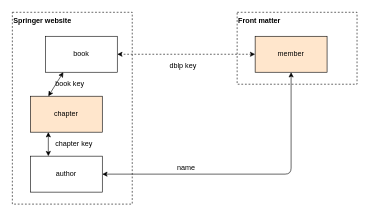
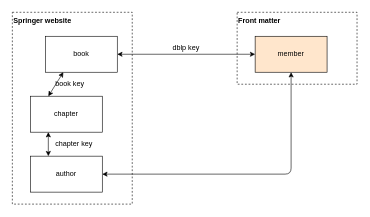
- <mxCell id="13" value="" style="endArrow=classic;startArrow=classic;html=1;entryX=1;entryY=0.5;entryDx=0;entryDy=0;exitX=0;exitY=0.5;exitDx=0;exitDy=0;dashed=1;" edge="1" parent="1" source="12" target="6"><mxGeometry width="50" height="50" relative="1" as="geometry"><mxPoint x="90" y="170" as="sourcePoint" /><mxPoint x="90" y="130" as="targetPoint" /></mxGeometry></mxCell>
+ <mxCell id="13" value="" style="endArrow=classic;startArrow=classic;html=1;entryX=1;entryY=0.5;entryDx=0;entryDy=0;exitX=0;exitY=0.5;exitDx=0;exitDy=0;" edge="1" parent="1" source="12" target="6"><mxGeometry width="50" height="50" relative="1" as="geometry"><mxPoint x="90" y="170" as="sourcePoint" /><mxPoint x="90" y="130" as="targetPoint" /></mxGeometry></mxCell>
- <mxCell id="14" value="dblp key" style="text;html=1;strokeColor=none;fillColor=none;align=center;verticalAlign=middle;whiteSpace=wrap;rounded=0;dashed=1;" vertex="1" parent="1"><mxGeometry x="250" y="100" width="110" height="20" as="geometry" /></mxCell>
+ <mxCell id="14" value="dblp key" style="text;html=1;strokeColor=none;fillColor=none;align=center;verticalAlign=middle;whiteSpace=wrap;rounded=0;dashed=1;" vertex="1" parent="1"><mxGeometry x="255" y="70" width="110" height="20" as="geometry" /></mxCell>
- <mxCell id="4" value="chapter" style="rounded=0;whiteSpace=wrap;html=1;fillColor=#ffe6cc;" parent="2" vertex="1"><mxGeometry x="30" y="140" width="120" height="60" as="geometry" /></mxCell>
+ <mxCell id="4" value="chapter" style="rounded=0;whiteSpace=wrap;html=1;" parent="2" vertex="1"><mxGeometry x="30" y="140" width="120" height="60" as="geometry" /></mxCell>
- <mxCell id="16" value="name" style="text;html=1;strokeColor=none;fillColor=none;align=center;verticalAlign=middle;whiteSpace=wrap;rounded=0;dashed=1;" vertex="1" parent="1"><mxGeometry x="255" y="270" width="110" height="20" as="geometry" /></mxCell>
